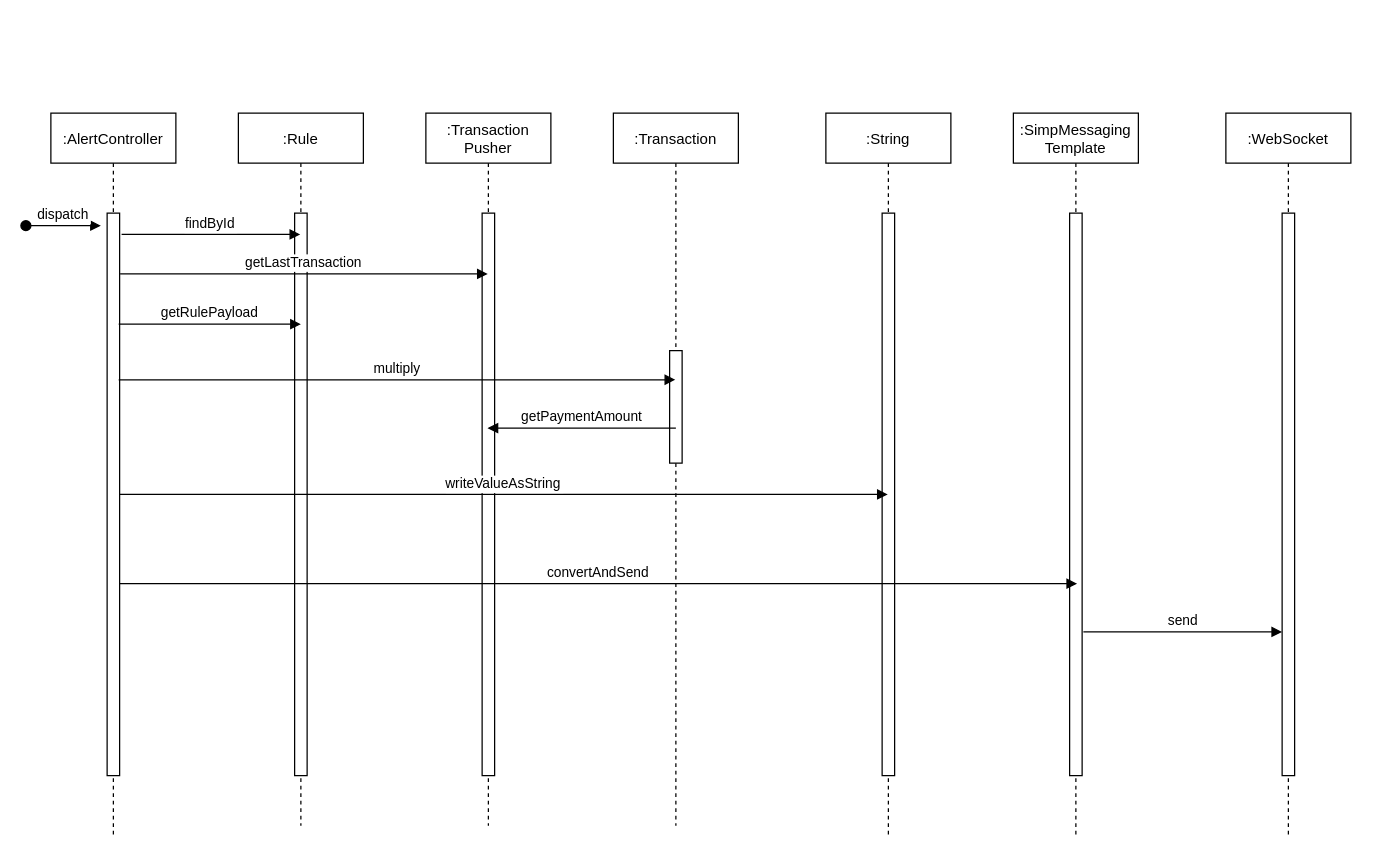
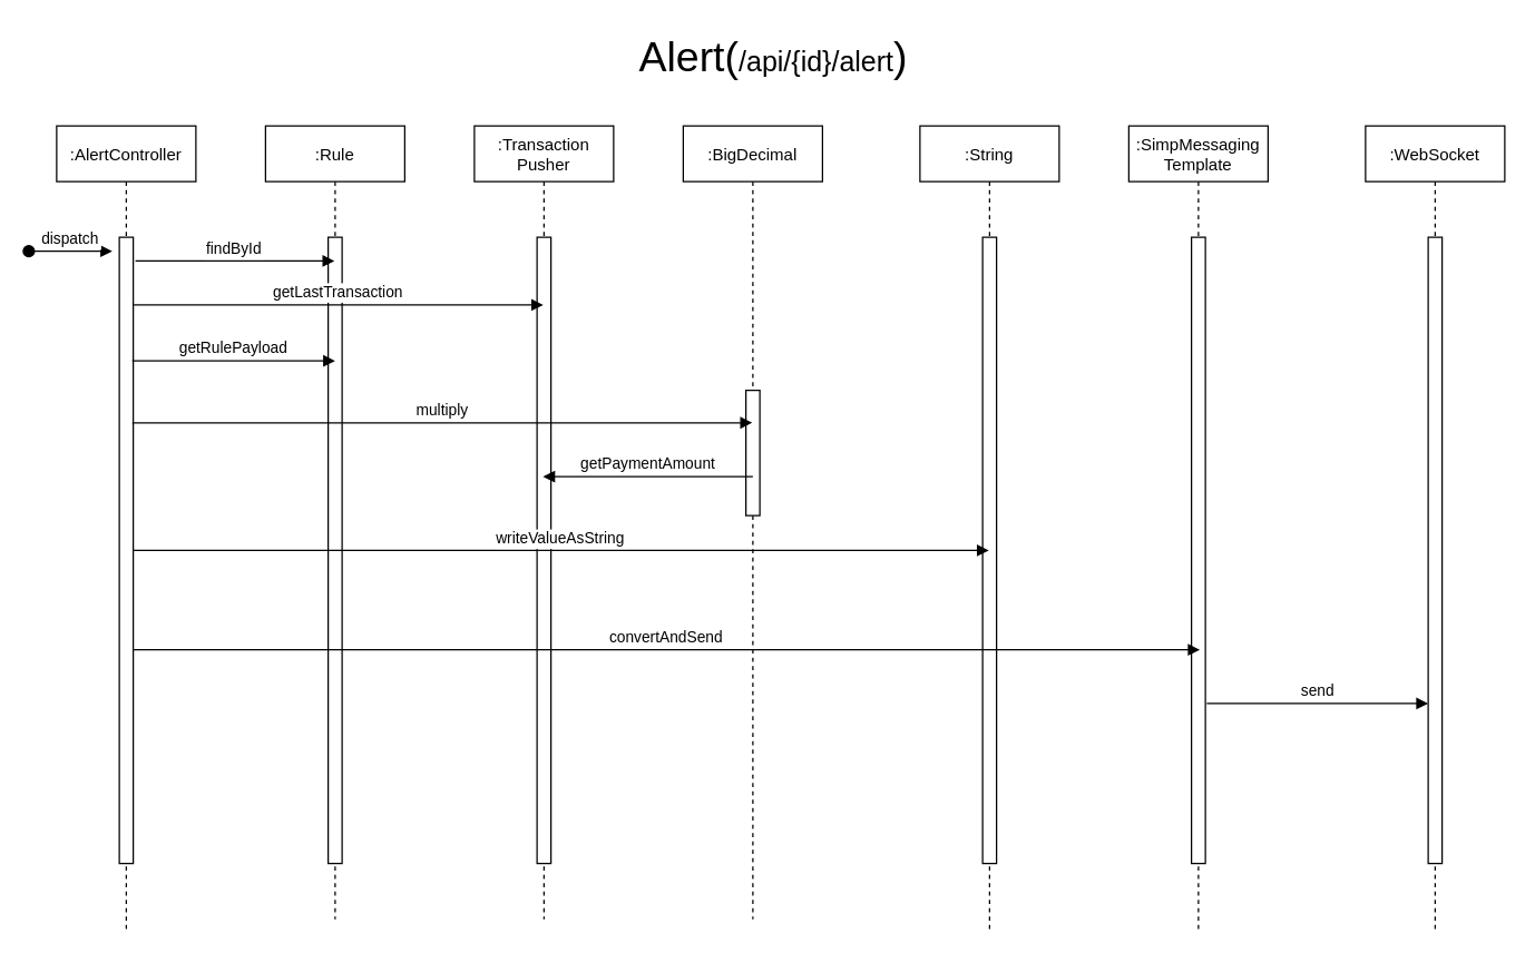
+ <mxCell id="24" value="&lt;font style=&quot;font-size: 30px&quot;&gt;Alert(&lt;/font&gt;&lt;font style=&quot;font-size: 20px&quot;&gt;/api/{id}/alert&lt;/font&gt;&lt;font style=&quot;font-size: 30px&quot;&gt;)&lt;/font&gt;" style="text;html=1;strokeColor=none;fillColor=none;align=center;verticalAlign=middle;whiteSpace=wrap;rounded=0;" vertex="1" parent="1"><mxGeometry x="320" y="20" width="470" height="40" as="geometry" /></mxCell>
- <mxCell id="8" value=":Transaction" style="shape=umlLifeline;perimeter=lifelinePerimeter;container=1;collapsible=0;recursiveResize=0;rounded=0;shadow=0;strokeWidth=1;" vertex="1" parent="1"><mxGeometry x="490" y="90" width="100" height="570" as="geometry" /></mxCell>
+ <mxCell id="8" value=":BigDecimal" style="shape=umlLifeline;perimeter=lifelinePerimeter;container=1;collapsible=0;recursiveResize=0;rounded=0;shadow=0;strokeWidth=1;" vertex="1" parent="1"><mxGeometry x="490" y="90" width="100" height="570" as="geometry" /></mxCell>
